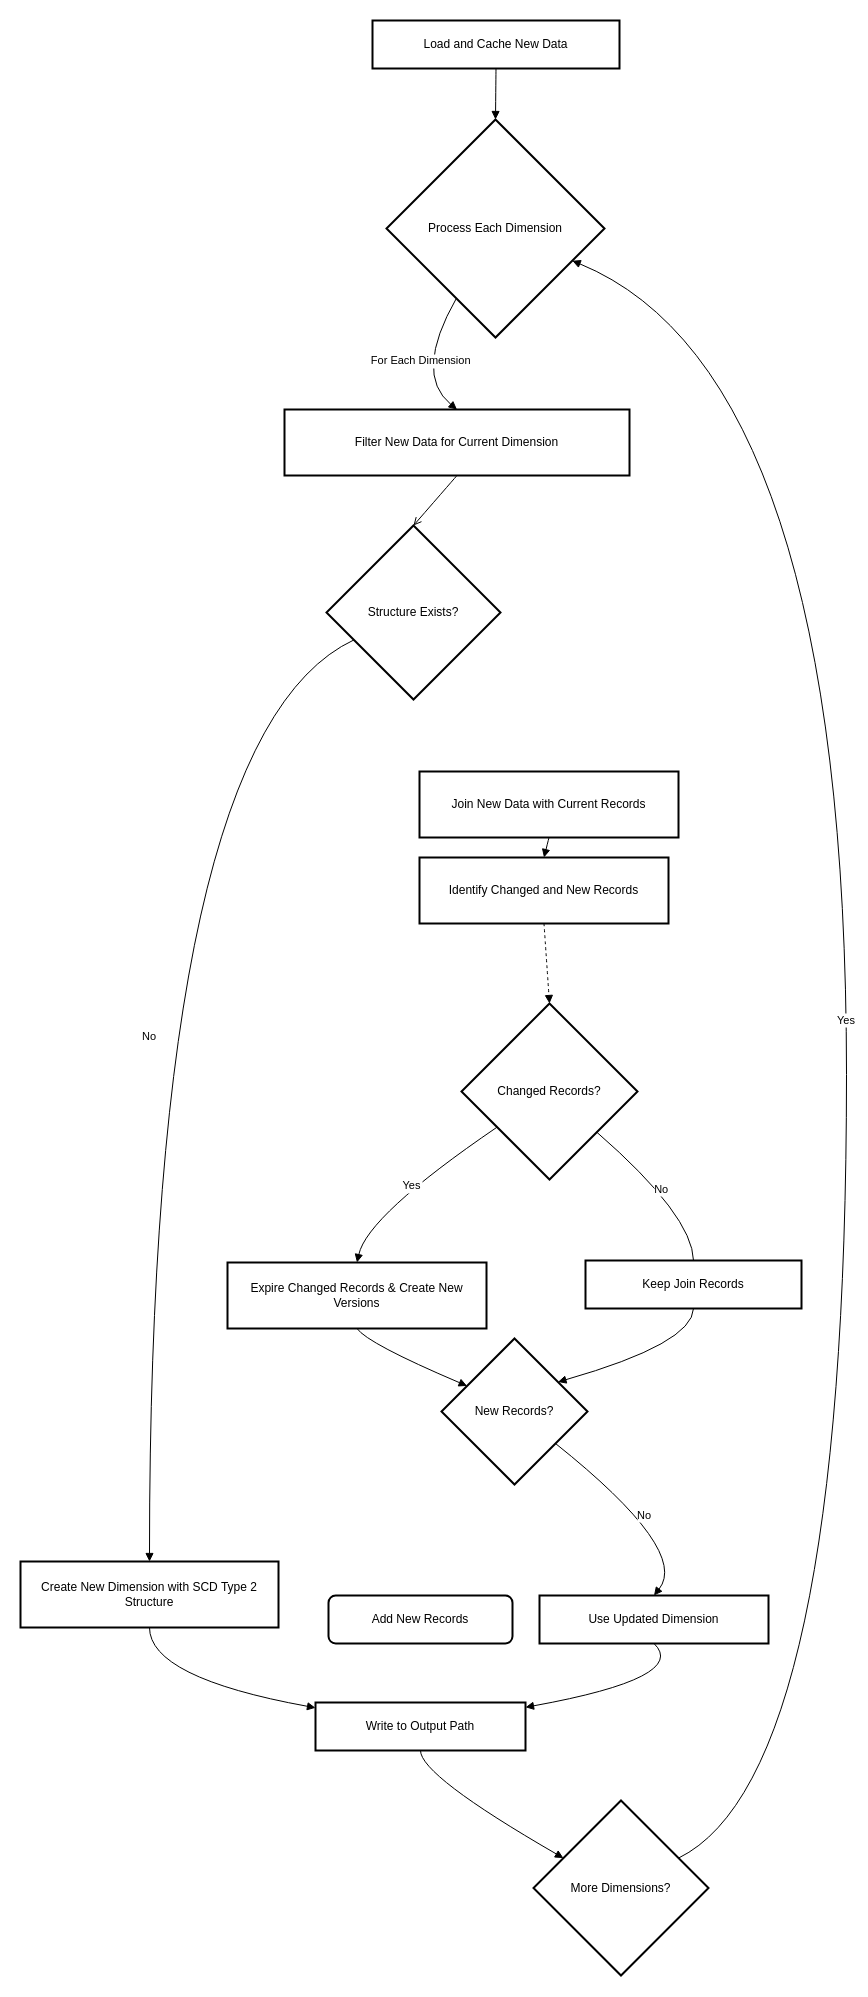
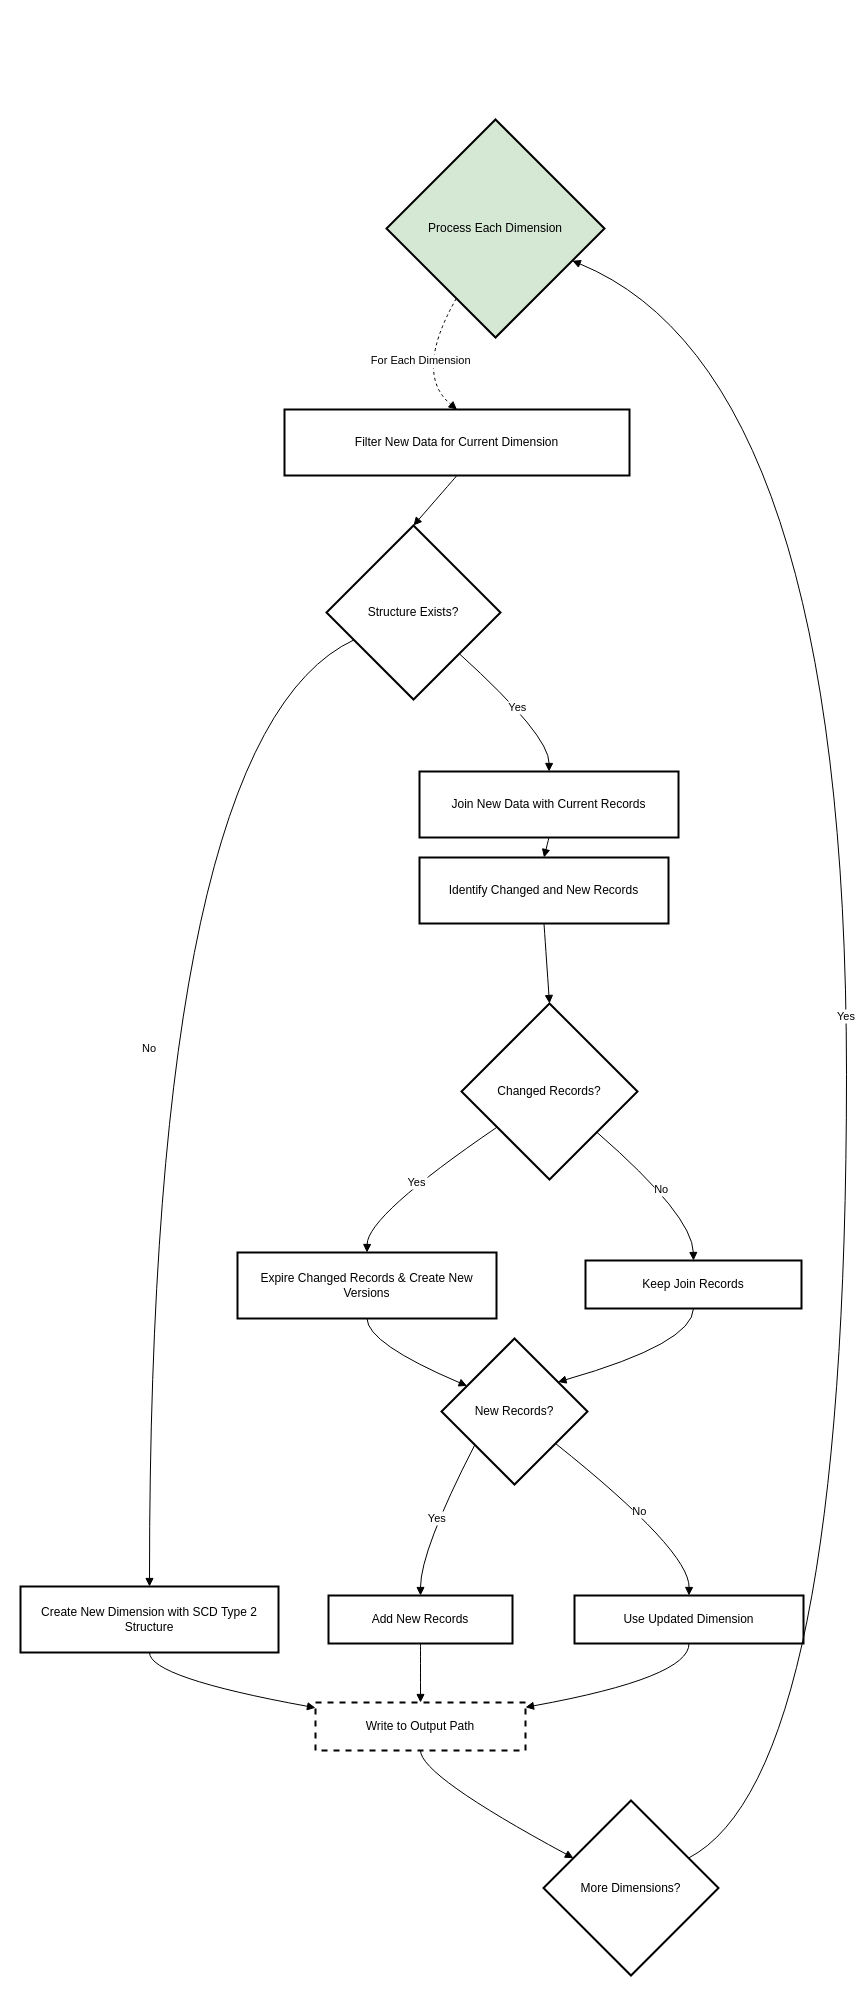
- <mxCell id="2" value="Load and Cache New Data" style="whiteSpace=wrap;strokeWidth=2;" vertex="1" parent="1"><mxGeometry x="372" y="20" width="247" height="48" as="geometry" /></mxCell>
- <mxCell id="17" value="" style="curved=1;startArrow=none;endArrow=block;exitX=0.5;exitY=1.02;entryX=0.5;entryY=0;rounded=0;" edge="1" parent="1" source="2" target="3"><mxGeometry relative="1" as="geometry"><Array as="points" /></mxGeometry></mxCell>
- <mxCell id="3" value="Process Each Dimension" style="rhombus;strokeWidth=2;whiteSpace=wrap;" vertex="1" parent="1"><mxGeometry x="386" y="119" width="218" height="218" as="geometry" /></mxCell>
+ <mxCell id="3" value="Process Each Dimension" style="rhombus;strokeWidth=2;whiteSpace=wrap;fillColor=#d5e8d4;" vertex="1" parent="1"><mxGeometry x="386" y="119" width="218" height="218" as="geometry" /></mxCell>
- <mxCell id="18" value="For Each Dimension" style="curved=1;startArrow=none;endArrow=block;exitX=0.22;exitY=1;entryX=0.5;entryY=0;rounded=0;" edge="1" parent="1" source="3" target="4"><mxGeometry relative="1" as="geometry"><Array as="points"><mxPoint x="413" y="373" /></Array></mxGeometry></mxCell>
+ <mxCell id="18" value="For Each Dimension" style="curved=1;startArrow=none;endArrow=block;exitX=0.22;exitY=1;entryX=0.5;entryY=0;rounded=0;dashed=1;" edge="1" parent="1" source="3" target="4"><mxGeometry relative="1" as="geometry"><Array as="points"><mxPoint x="413" y="373" /></Array></mxGeometry></mxCell>
- <mxCell id="19" value="" style="curved=1;startArrow=none;endArrow=open;exitX=0.5;exitY=1;entryX=0.5;entryY=0;rounded=0;" edge="1" parent="1" source="4" target="5"><mxGeometry relative="1" as="geometry"><Array as="points" /></mxGeometry></mxCell>
+ <mxCell id="19" value="" style="curved=1;startArrow=none;endArrow=block;exitX=0.5;exitY=1;entryX=0.5;entryY=0;rounded=0;" edge="1" parent="1" source="4" target="5"><mxGeometry relative="1" as="geometry"><Array as="points" /></mxGeometry></mxCell>
+ <mxCell id="22" value="Yes" style="curved=1;startArrow=none;endArrow=block;exitX=1;exitY=0.95;entryX=0.5;entryY=0;rounded=0;" edge="1" parent="1" source="5" target="8"><mxGeometry relative="1" as="geometry"><Array as="points"><mxPoint x="549" y="735" /></Array></mxGeometry></mxCell>
- <mxCell id="24" value="" style="curved=1;startArrow=none;endArrow=block;exitX=0.5;exitY=1;entryX=0.5;entryY=0;rounded=0;dashed=1;" edge="1" parent="1" source="9" target="10"><mxGeometry relative="1" as="geometry"><Array as="points" /></mxGeometry></mxCell>
+ <mxCell id="24" value="" style="curved=1;startArrow=none;endArrow=block;exitX=0.5;exitY=1;entryX=0.5;entryY=0;rounded=0;" edge="1" parent="1" source="9" target="10"><mxGeometry relative="1" as="geometry"><Array as="points" /></mxGeometry></mxCell>
- <mxCell id="26" value="No" style="curved=1;startArrow=none;endArrow=none;exitX=1;exitY=0.93;entryX=0.5;entryY=0.01;rounded=0;" edge="1" parent="1" source="10" target="12"><mxGeometry relative="1" as="geometry"><Array as="points"><mxPoint x="692" y="1215" /></Array></mxGeometry></mxCell>
+ <mxCell id="26" value="No" style="curved=1;startArrow=none;endArrow=block;exitX=1;exitY=0.93;entryX=0.5;entryY=0.01;rounded=0;" edge="1" parent="1" source="10" target="12"><mxGeometry relative="1" as="geometry"><Array as="points"><mxPoint x="692" y="1215" /></Array></mxGeometry></mxCell>
- <mxCell id="11" value="Expire Changed Records &amp; Create New Versions" style="whiteSpace=wrap;strokeWidth=2;" vertex="1" parent="1"><mxGeometry x="227" y="1262" width="259" height="66" as="geometry" /></mxCell>
+ <mxCell id="11" value="Expire Changed Records &amp; Create New Versions" style="whiteSpace=wrap;strokeWidth=2;" vertex="1" parent="1"><mxGeometry x="237" y="1252" width="259" height="66" as="geometry" /></mxCell>
+ <mxCell id="29" value="Yes" style="curved=1;startArrow=none;endArrow=block;exitX=0;exitY=0.92;entryX=0.5;entryY=0;rounded=0;" edge="1" parent="1" source="13" target="14"><mxGeometry relative="1" as="geometry"><Array as="points"><mxPoint x="420" y="1550" /></Array></mxGeometry></mxCell>
- <mxCell id="6" value="Create New Dimension with SCD Type 2 Structure" style="whiteSpace=wrap;strokeWidth=2;" vertex="1" parent="1"><mxGeometry x="20" y="1561" width="258" height="66" as="geometry" /></mxCell>
+ <mxCell id="6" value="Create New Dimension with SCD Type 2 Structure" style="whiteSpace=wrap;strokeWidth=2;" vertex="1" parent="1"><mxGeometry x="20" y="1586" width="258" height="66" as="geometry" /></mxCell>
- <mxCell id="14" value="Add New Records" style="whiteSpace=wrap;strokeWidth=2;rounded=1;" vertex="1" parent="1"><mxGeometry x="328" y="1595" width="184" height="48" as="geometry" /></mxCell>
+ <mxCell id="14" value="Add New Records" style="whiteSpace=wrap;strokeWidth=2;" vertex="1" parent="1"><mxGeometry x="328" y="1595" width="184" height="48" as="geometry" /></mxCell>
- <mxCell id="15" value="Use Updated Dimension" style="whiteSpace=wrap;strokeWidth=2;" vertex="1" parent="1"><mxGeometry x="539" y="1595" width="229" height="48" as="geometry" /></mxCell>
+ <mxCell id="15" value="Use Updated Dimension" style="whiteSpace=wrap;strokeWidth=2;" vertex="1" parent="1"><mxGeometry x="574" y="1595" width="229" height="48" as="geometry" /></mxCell>
+ <mxCell id="31" value="" style="curved=1;startArrow=none;endArrow=block;exitX=0.5;exitY=1;entryX=0.5;entryY=0;rounded=0;" edge="1" parent="1" source="14" target="7"><mxGeometry relative="1" as="geometry"><Array as="points" /></mxGeometry></mxCell>
- <mxCell id="7" value="Write to Output Path" style="whiteSpace=wrap;strokeWidth=2;" vertex="1" parent="1"><mxGeometry x="315" y="1702" width="210" height="48" as="geometry" /></mxCell>
+ <mxCell id="7" value="Write to Output Path" style="whiteSpace=wrap;strokeWidth=2;dashed=1;" vertex="1" parent="1"><mxGeometry x="315" y="1702" width="210" height="48" as="geometry" /></mxCell>
- <mxCell id="16" value="More Dimensions?" style="rhombus;strokeWidth=2;whiteSpace=wrap;" vertex="1" parent="1"><mxGeometry x="533" y="1800" width="175" height="175" as="geometry" /></mxCell>
+ <mxCell id="16" value="More Dimensions?" style="rhombus;strokeWidth=2;whiteSpace=wrap;" vertex="1" parent="1"><mxGeometry x="543" y="1800" width="175" height="175" as="geometry" /></mxCell>
